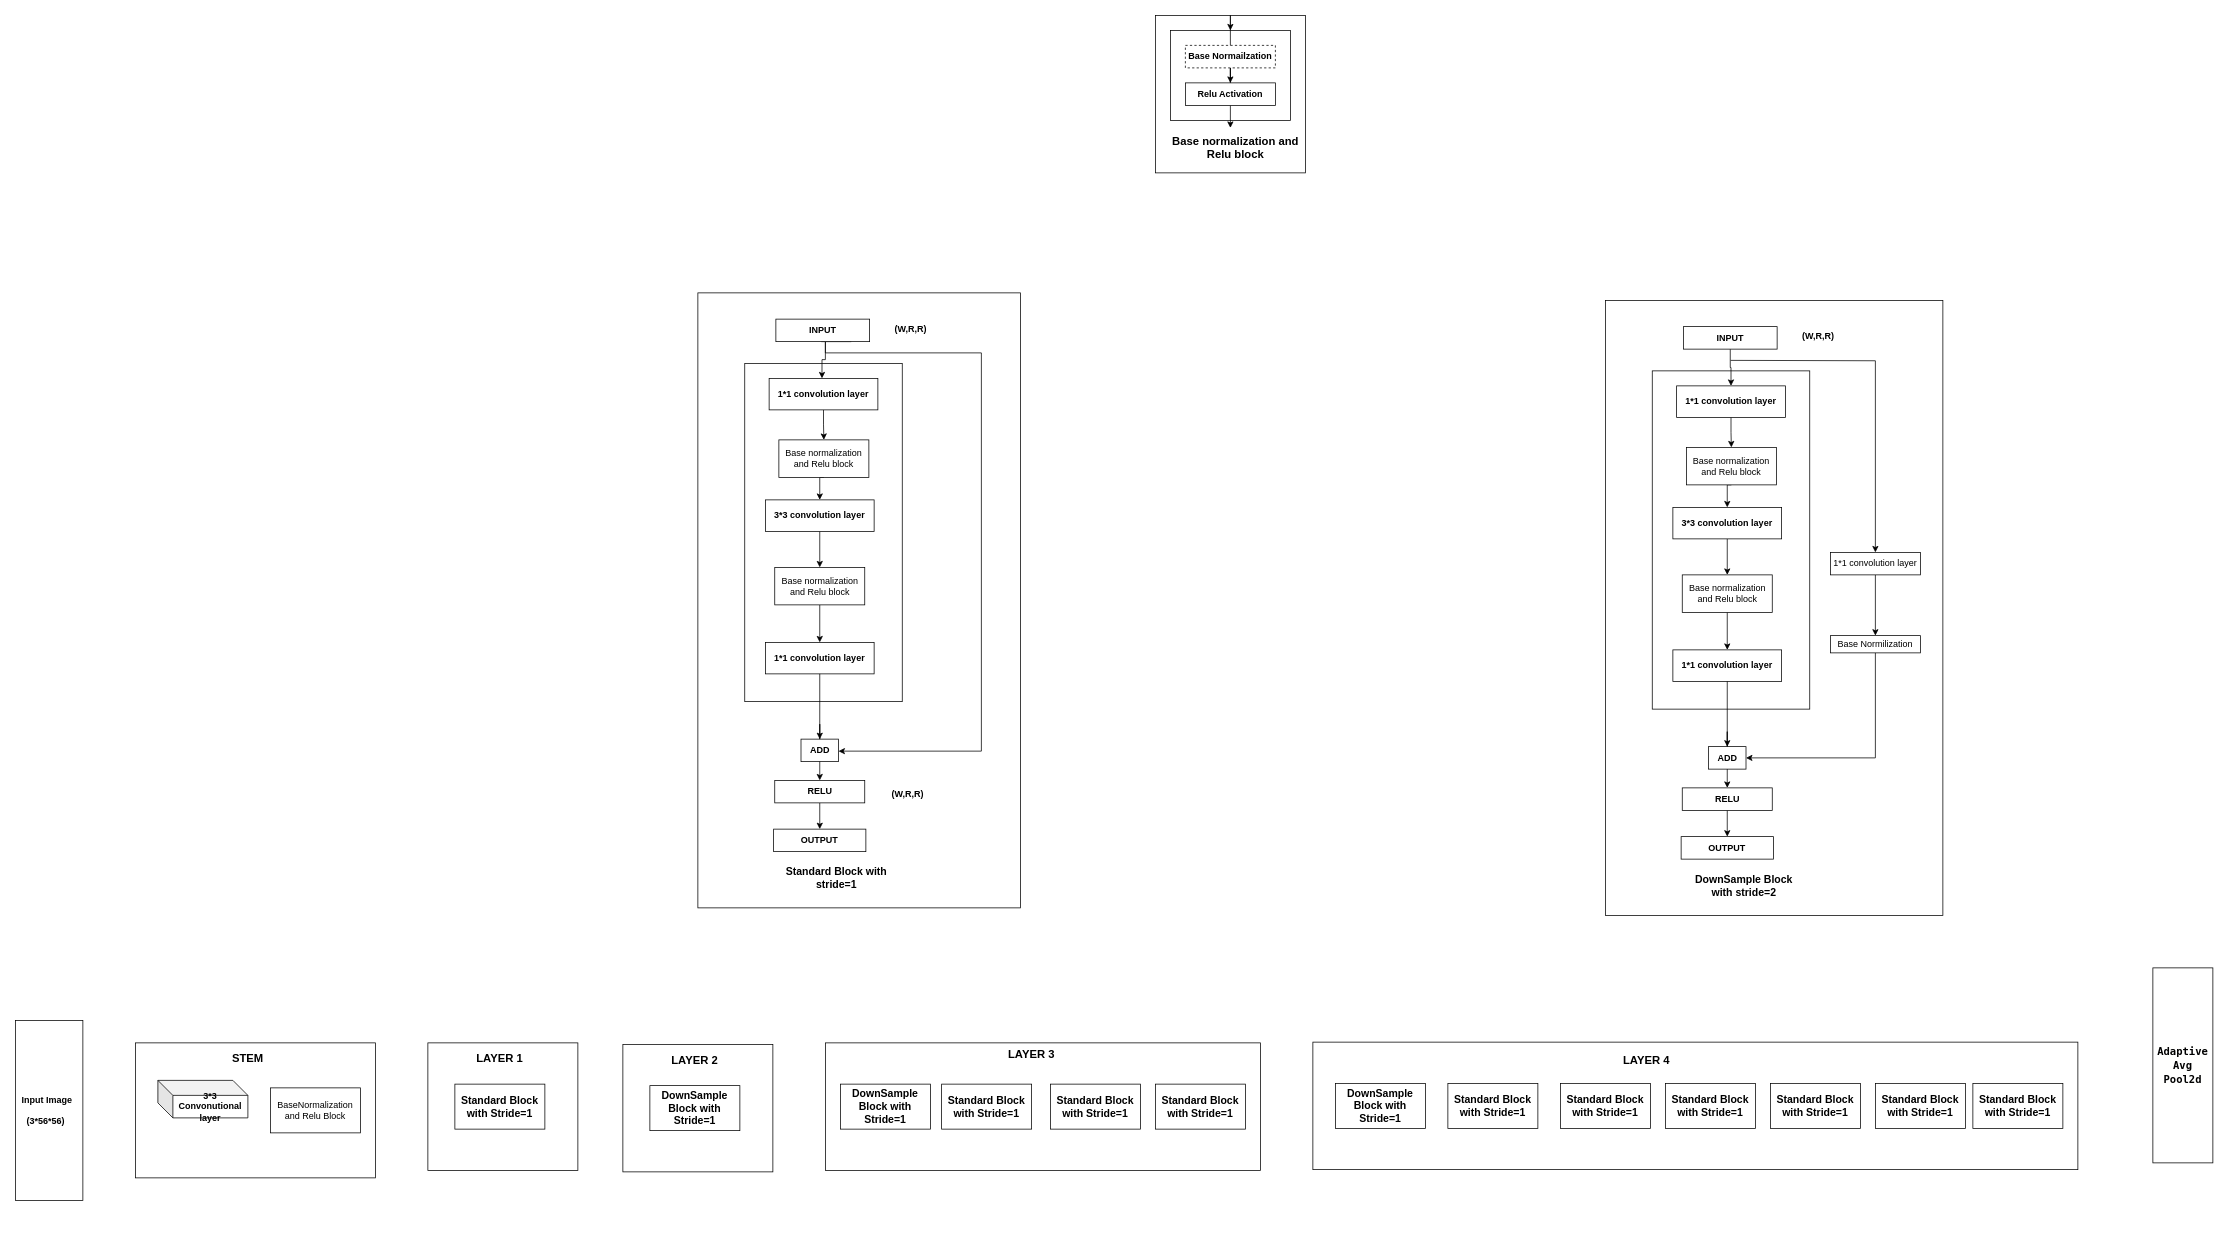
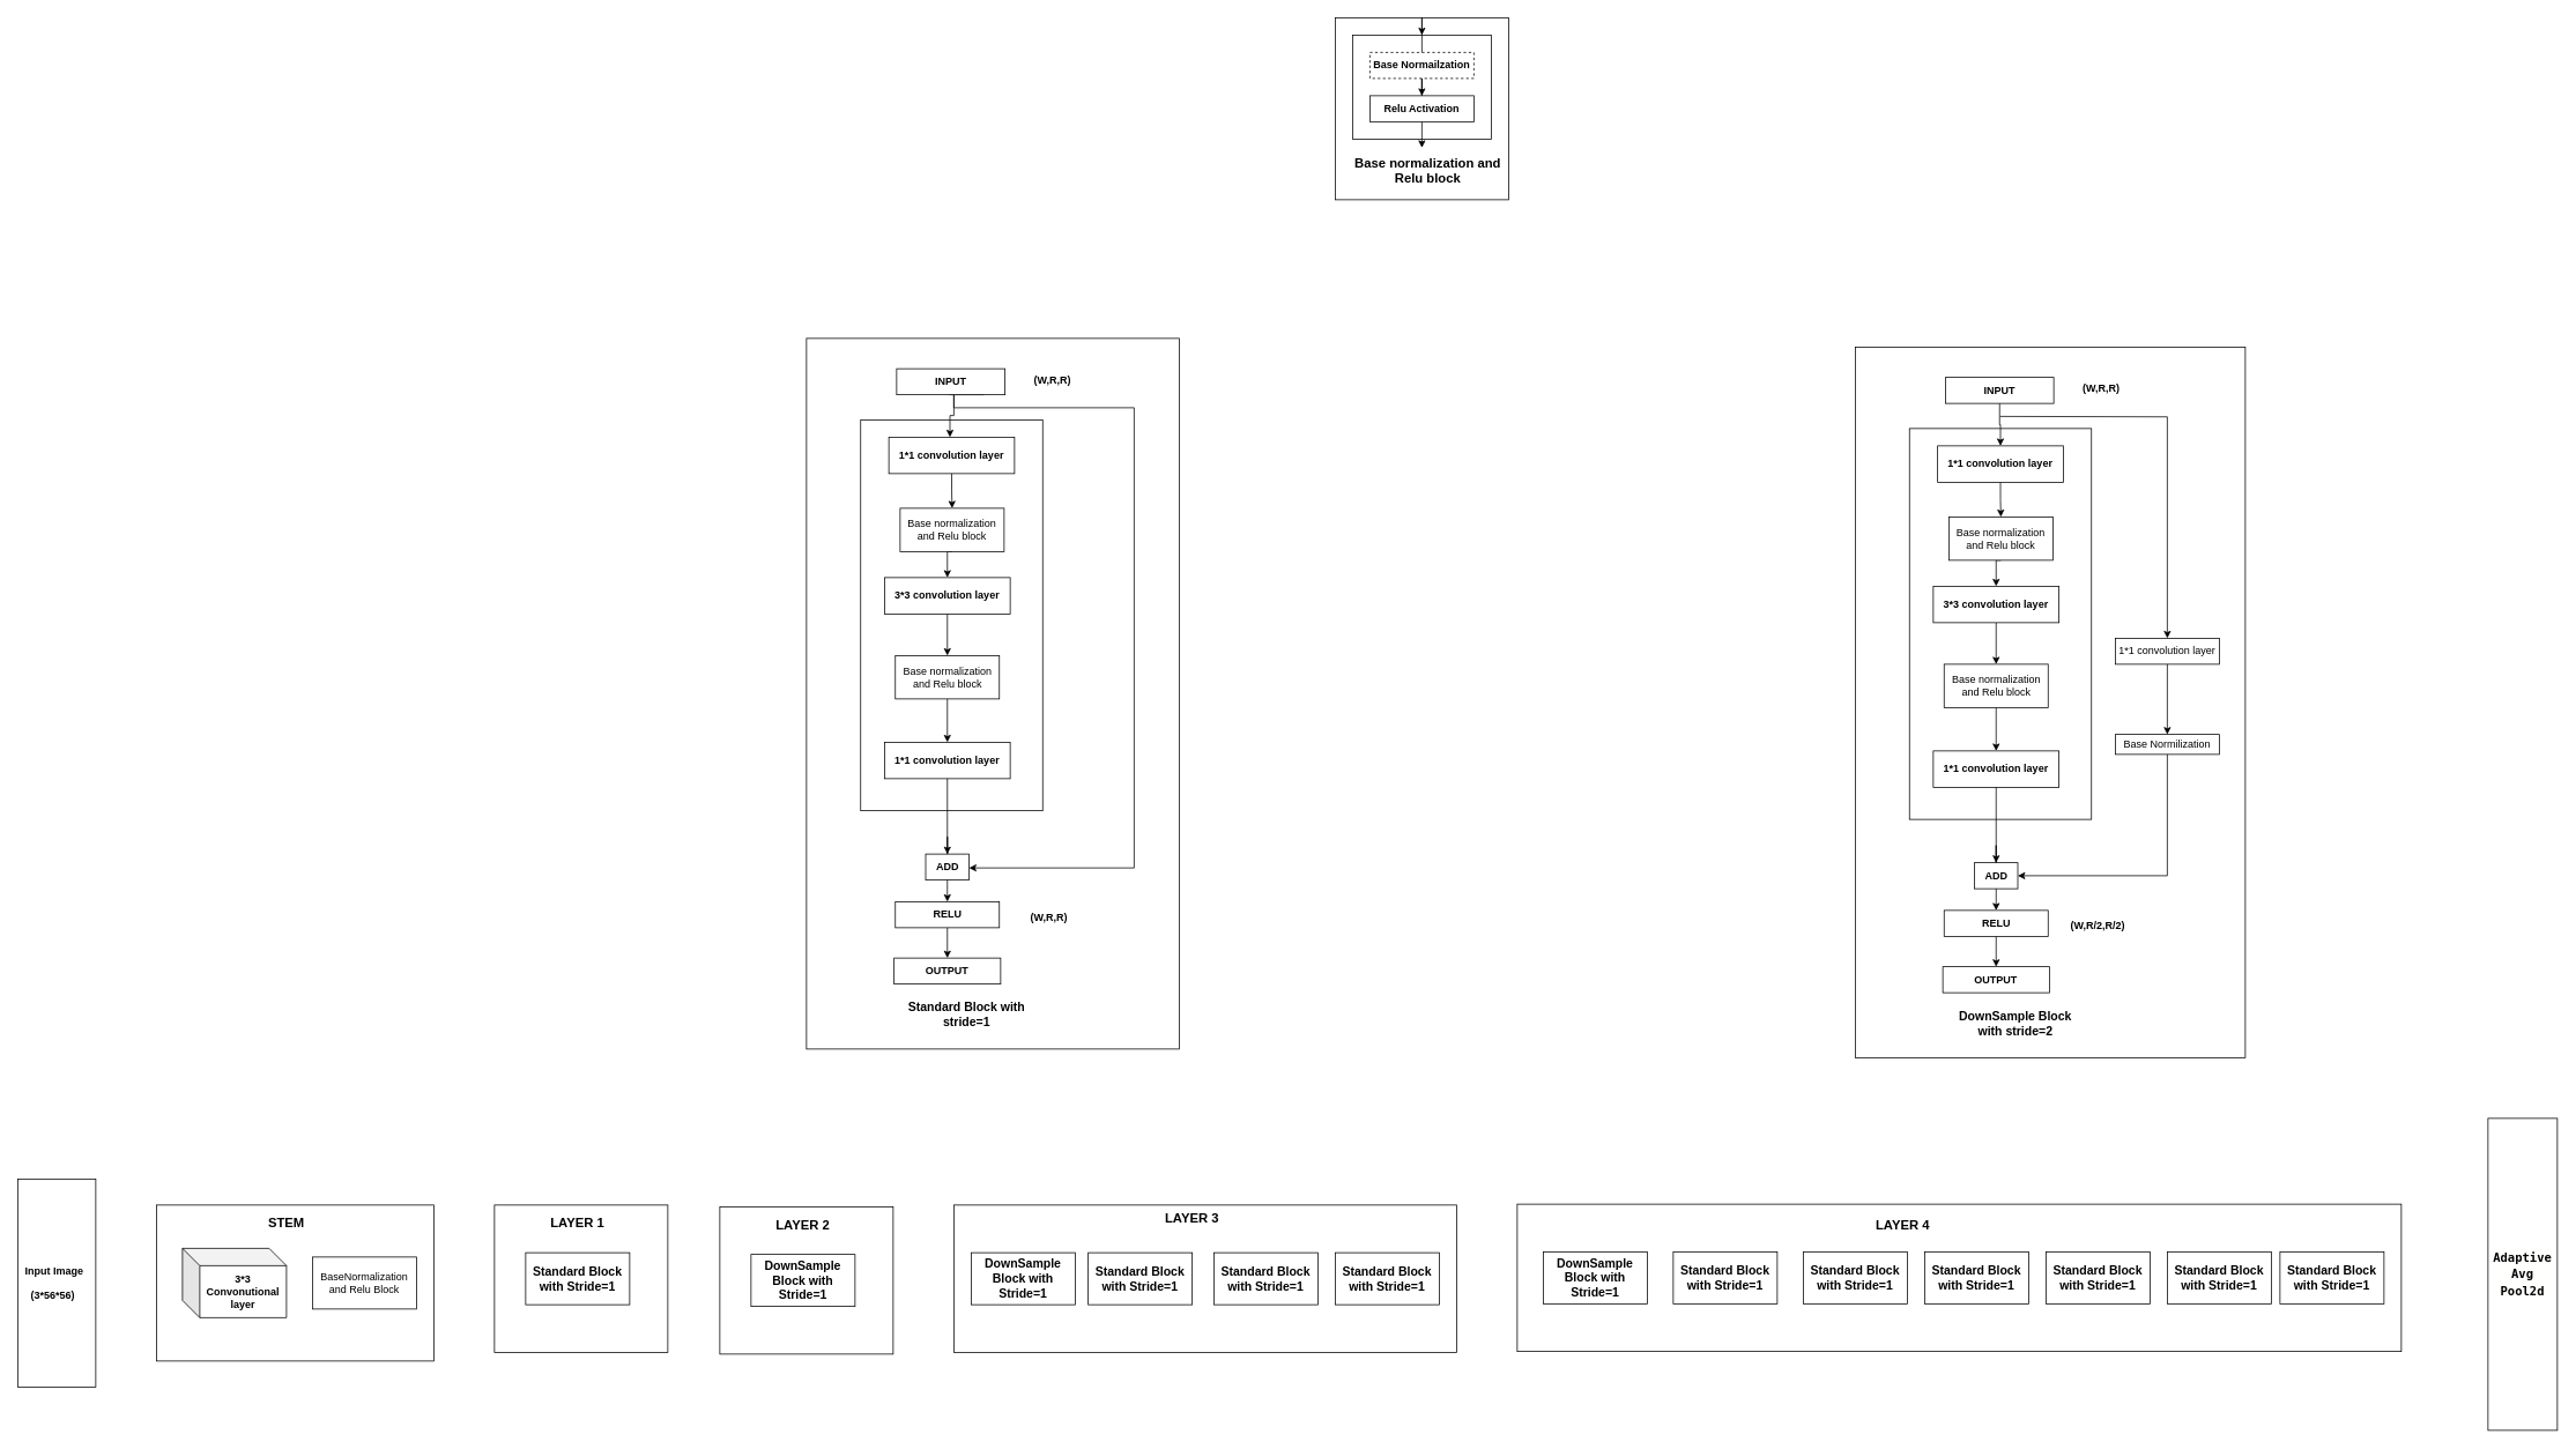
+ <mxCell id="46" value="&lt;b&gt;(W,R/2,R/2)&lt;/b&gt;" style="text;html=1;strokeColor=none;fillColor=none;align=center;verticalAlign=middle;whiteSpace=wrap;rounded=0;" vertex="1" parent="1"><mxGeometry x="2380" y="1055" width="80" height="25" as="geometry" /></mxCell>
- <mxCell id="8" value="&lt;div style=&quot;background-color: rgb(255 , 255 , 254) ; font-family: monospace , &amp;#34;consolas&amp;#34; , &amp;#34;courier new&amp;#34; , monospace ; font-size: 14px ; line-height: 19px&quot;&gt;&lt;b&gt;Adaptive&lt;/b&gt;&lt;/div&gt;&lt;div style=&quot;background-color: rgb(255 , 255 , 254) ; font-family: monospace , &amp;#34;consolas&amp;#34; , &amp;#34;courier new&amp;#34; , monospace ; font-size: 14px ; line-height: 19px&quot;&gt;&lt;b&gt;Avg&lt;/b&gt;&lt;/div&gt;&lt;div style=&quot;background-color: rgb(255 , 255 , 254) ; font-family: monospace , &amp;#34;consolas&amp;#34; , &amp;#34;courier new&amp;#34; , monospace ; font-size: 14px ; line-height: 19px&quot;&gt;&lt;b&gt;Pool2d&lt;/b&gt;&lt;/div&gt;" style="rounded=0;whiteSpace=wrap;html=1;align=center;" vertex="1" parent="1"><mxGeometry x="2870" y="1290" width="80" height="260" as="geometry" /></mxCell>
+ <mxCell id="8" value="&lt;div style=&quot;background-color: rgb(255 , 255 , 254) ; font-family: monospace , &amp;#34;consolas&amp;#34; , &amp;#34;courier new&amp;#34; , monospace ; font-size: 14px ; line-height: 19px&quot;&gt;&lt;b&gt;Adaptive&lt;/b&gt;&lt;/div&gt;&lt;div style=&quot;background-color: rgb(255 , 255 , 254) ; font-family: monospace , &amp;#34;consolas&amp;#34; , &amp;#34;courier new&amp;#34; , monospace ; font-size: 14px ; line-height: 19px&quot;&gt;&lt;b&gt;Avg&lt;/b&gt;&lt;/div&gt;&lt;div style=&quot;background-color: rgb(255 , 255 , 254) ; font-family: monospace , &amp;#34;consolas&amp;#34; , &amp;#34;courier new&amp;#34; , monospace ; font-size: 14px ; line-height: 19px&quot;&gt;&lt;b&gt;Pool2d&lt;/b&gt;&lt;/div&gt;" style="rounded=0;whiteSpace=wrap;html=1;align=center;" vertex="1" parent="1"><mxGeometry x="2870" y="1290" width="80" height="360" as="geometry" /></mxCell>
- <mxCell id="4" value="&lt;b&gt;3*3 Convonutional layer&lt;/b&gt;" style="shape=cube;whiteSpace=wrap;html=1;boundedLbl=1;backgroundOutline=1;darkOpacity=0.05;darkOpacity2=0.1;" vertex="1" parent="1"><mxGeometry x="210" y="1440" width="120" height="50" as="geometry" /></mxCell>
+ <mxCell id="4" value="&lt;b&gt;3*3 Convonutional layer&lt;/b&gt;" style="shape=cube;whiteSpace=wrap;html=1;boundedLbl=1;backgroundOutline=1;darkOpacity=0.05;darkOpacity2=0.1;" vertex="1" parent="1"><mxGeometry x="210" y="1440" width="120" height="80" as="geometry" /></mxCell>
